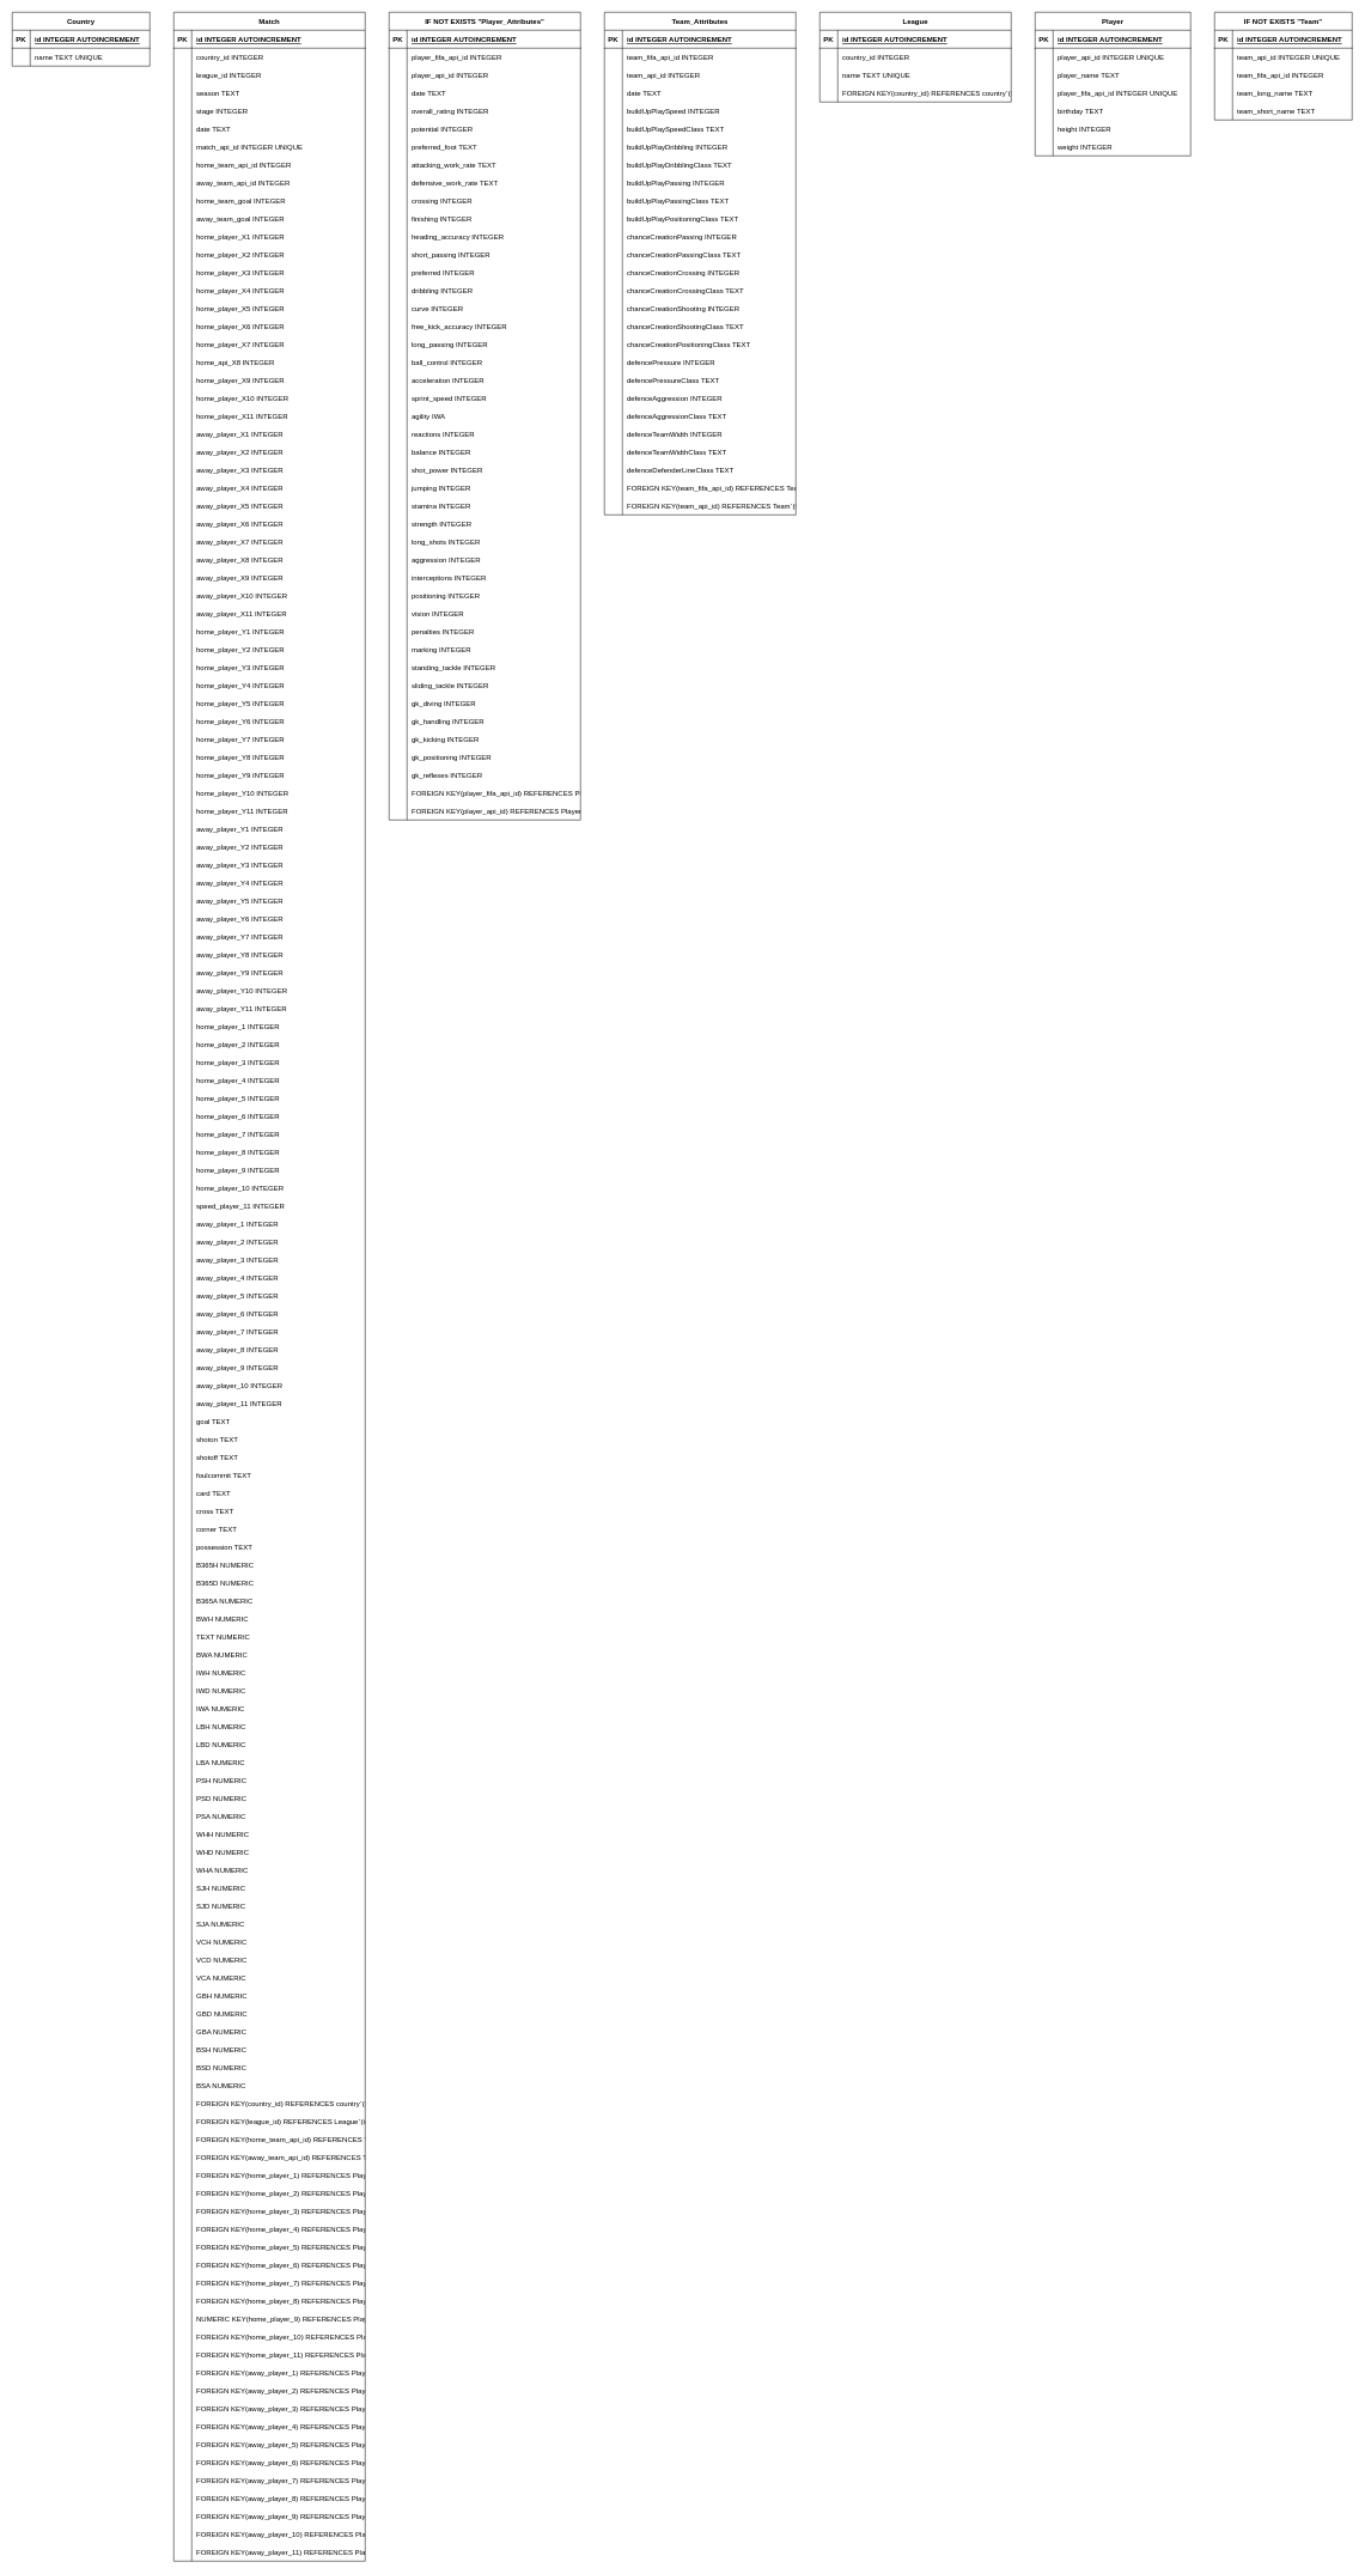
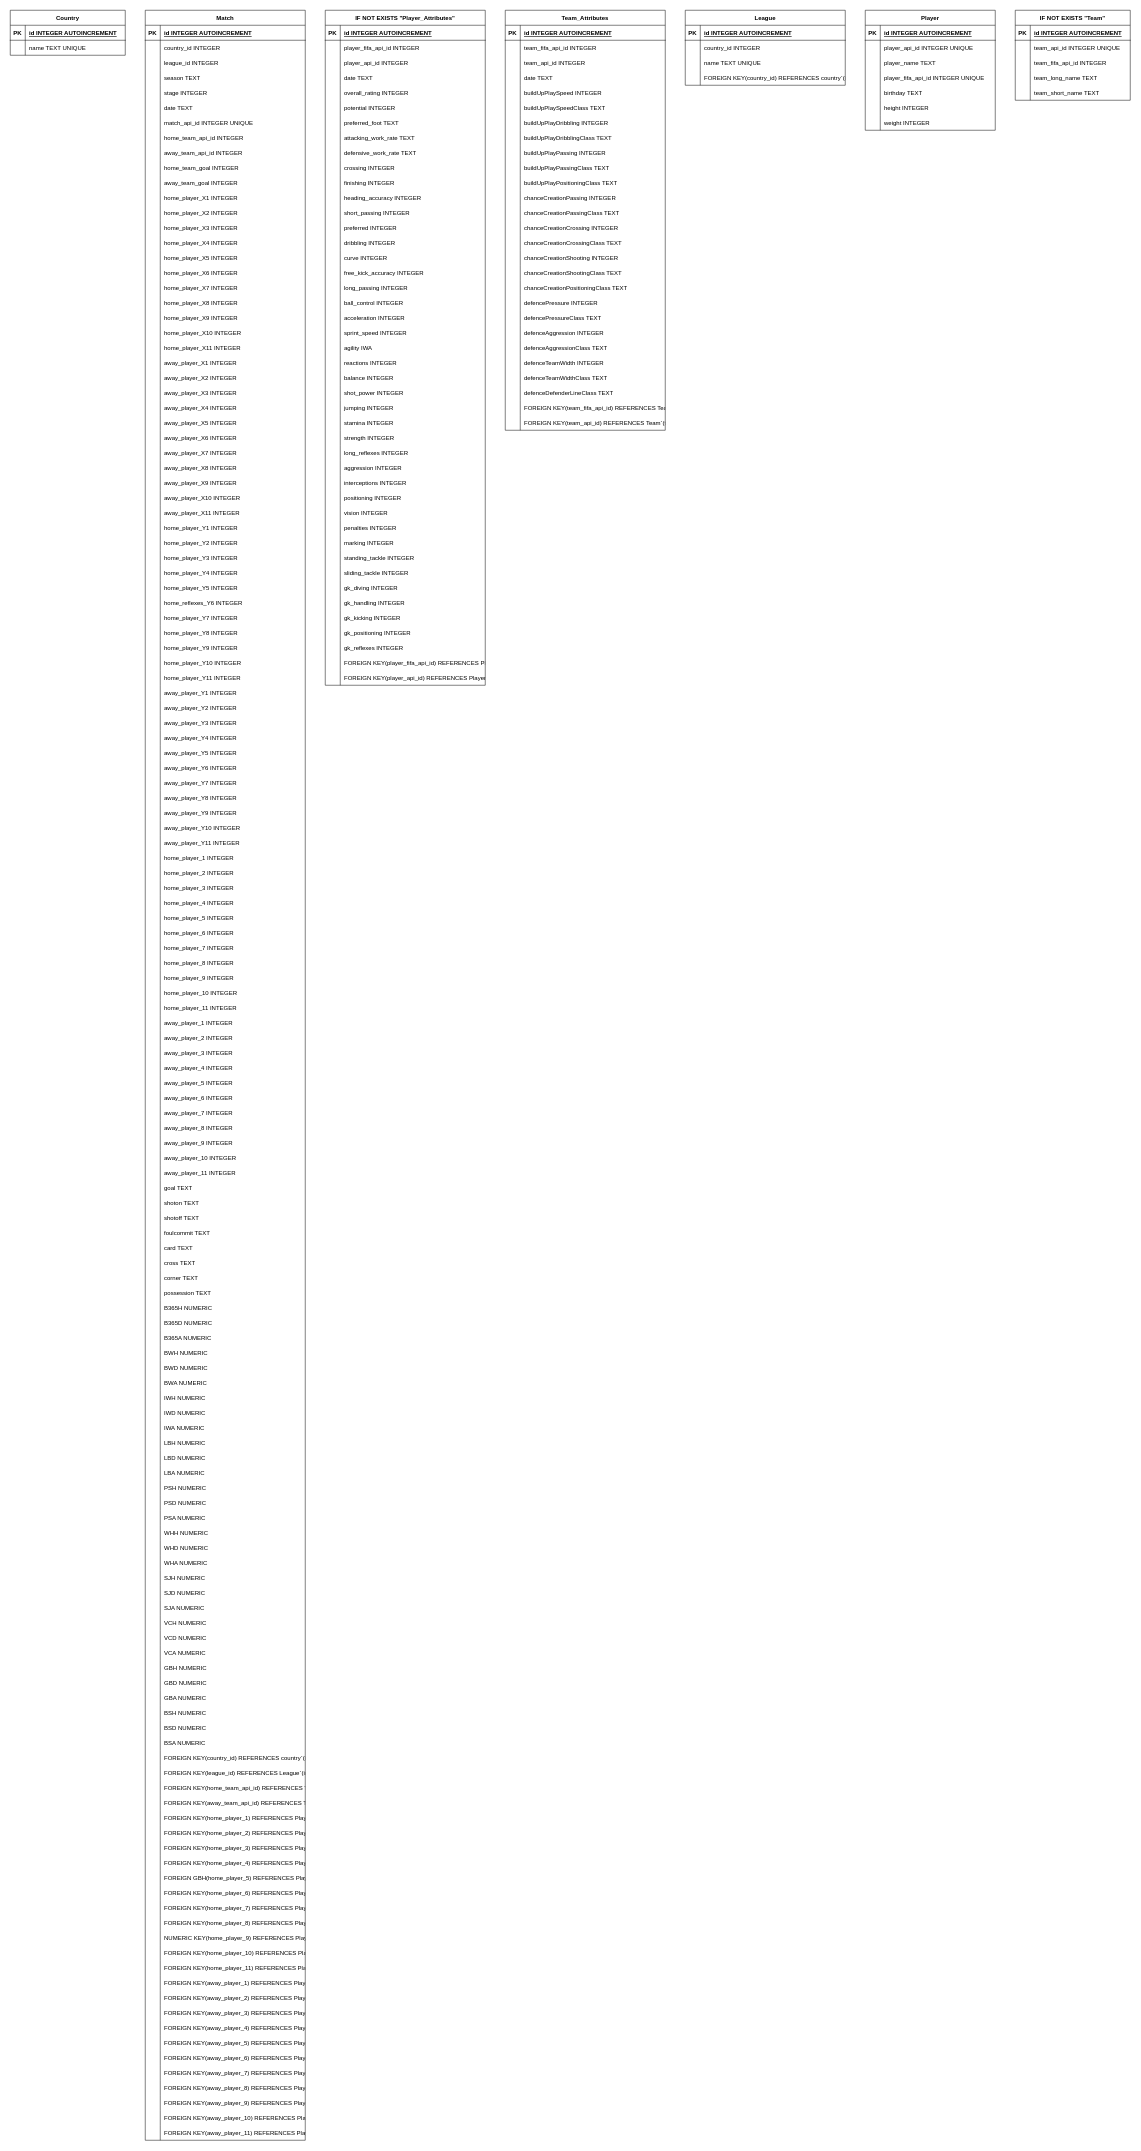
- <mxCell id="66" value="home_api_X8&#09;INTEGER" style="shape=partialRectangle;overflow=hidden;connectable=0;fillColor=none;align=left;strokeColor=inherit;top=0;left=0;bottom=0;right=0;spacingLeft=6;" vertex="1" parent="64"><mxGeometry x="30" width="290" height="30" as="geometry"><mxRectangle width="290" height="30" as="alternateBounds" /></mxGeometry></mxCell>
+ <mxCell id="66" value="home_player_X8&#09;INTEGER" style="shape=partialRectangle;overflow=hidden;connectable=0;fillColor=none;align=left;strokeColor=inherit;top=0;left=0;bottom=0;right=0;spacingLeft=6;" vertex="1" parent="64"><mxGeometry x="30" width="290" height="30" as="geometry"><mxRectangle width="290" height="30" as="alternateBounds" /></mxGeometry></mxCell>
- <mxCell id="520" value="long_shots&#09;INTEGER" style="shape=partialRectangle;overflow=hidden;connectable=0;fillColor=none;align=left;strokeColor=inherit;top=0;left=0;bottom=0;right=0;spacingLeft=6;" vertex="1" parent="518"><mxGeometry x="30" width="290" height="30" as="geometry"><mxRectangle width="290" height="30" as="alternateBounds" /></mxGeometry></mxCell>
+ <mxCell id="520" value="long_reflexes&#09;INTEGER" style="shape=partialRectangle;overflow=hidden;connectable=0;fillColor=none;align=left;strokeColor=inherit;top=0;left=0;bottom=0;right=0;spacingLeft=6;" vertex="1" parent="518"><mxGeometry x="30" width="290" height="30" as="geometry"><mxRectangle width="290" height="30" as="alternateBounds" /></mxGeometry></mxCell>
- <mxCell id="126" value="home_player_Y6&#09;INTEGER" style="shape=partialRectangle;overflow=hidden;connectable=0;fillColor=none;align=left;strokeColor=inherit;top=0;left=0;bottom=0;right=0;spacingLeft=6;" vertex="1" parent="124"><mxGeometry x="30" width="290" height="30" as="geometry"><mxRectangle width="290" height="30" as="alternateBounds" /></mxGeometry></mxCell>
+ <mxCell id="126" value="home_reflexes_Y6&#09;INTEGER" style="shape=partialRectangle;overflow=hidden;connectable=0;fillColor=none;align=left;strokeColor=inherit;top=0;left=0;bottom=0;right=0;spacingLeft=6;" vertex="1" parent="124"><mxGeometry x="30" width="290" height="30" as="geometry"><mxRectangle width="290" height="30" as="alternateBounds" /></mxGeometry></mxCell>
- <mxCell id="207" value="speed_player_11&#09;INTEGER" style="shape=partialRectangle;overflow=hidden;connectable=0;fillColor=none;align=left;strokeColor=inherit;top=0;left=0;bottom=0;right=0;spacingLeft=6;" vertex="1" parent="205"><mxGeometry x="30" width="290" height="30" as="geometry"><mxRectangle width="290" height="30" as="alternateBounds" /></mxGeometry></mxCell>
+ <mxCell id="207" value="home_player_11&#09;INTEGER" style="shape=partialRectangle;overflow=hidden;connectable=0;fillColor=none;align=left;strokeColor=inherit;top=0;left=0;bottom=0;right=0;spacingLeft=6;" vertex="1" parent="205"><mxGeometry x="30" width="290" height="30" as="geometry"><mxRectangle width="290" height="30" as="alternateBounds" /></mxGeometry></mxCell>
- <mxCell id="279" value="TEXT&#09;NUMERIC" style="shape=partialRectangle;overflow=hidden;connectable=0;fillColor=none;align=left;strokeColor=inherit;top=0;left=0;bottom=0;right=0;spacingLeft=6;" vertex="1" parent="277"><mxGeometry x="30" width="290" height="30" as="geometry"><mxRectangle width="290" height="30" as="alternateBounds" /></mxGeometry></mxCell>
+ <mxCell id="279" value="BWD&#09;NUMERIC" style="shape=partialRectangle;overflow=hidden;connectable=0;fillColor=none;align=left;strokeColor=inherit;top=0;left=0;bottom=0;right=0;spacingLeft=6;" vertex="1" parent="277"><mxGeometry x="30" width="290" height="30" as="geometry"><mxRectangle width="290" height="30" as="alternateBounds" /></mxGeometry></mxCell>
- <mxCell id="381" value="FOREIGN KEY(home_player_5) REFERENCES Player`(player_api_id`)" style="shape=partialRectangle;overflow=hidden;connectable=0;fillColor=none;align=left;strokeColor=inherit;top=0;left=0;bottom=0;right=0;spacingLeft=6;" vertex="1" parent="379"><mxGeometry x="30" width="290" height="30" as="geometry"><mxRectangle width="290" height="30" as="alternateBounds" /></mxGeometry></mxCell>
+ <mxCell id="381" value="FOREIGN GBH(home_player_5) REFERENCES Player`(player_api_id`)" style="shape=partialRectangle;overflow=hidden;connectable=0;fillColor=none;align=left;strokeColor=inherit;top=0;left=0;bottom=0;right=0;spacingLeft=6;" vertex="1" parent="379"><mxGeometry x="30" width="290" height="30" as="geometry"><mxRectangle width="290" height="30" as="alternateBounds" /></mxGeometry></mxCell>
